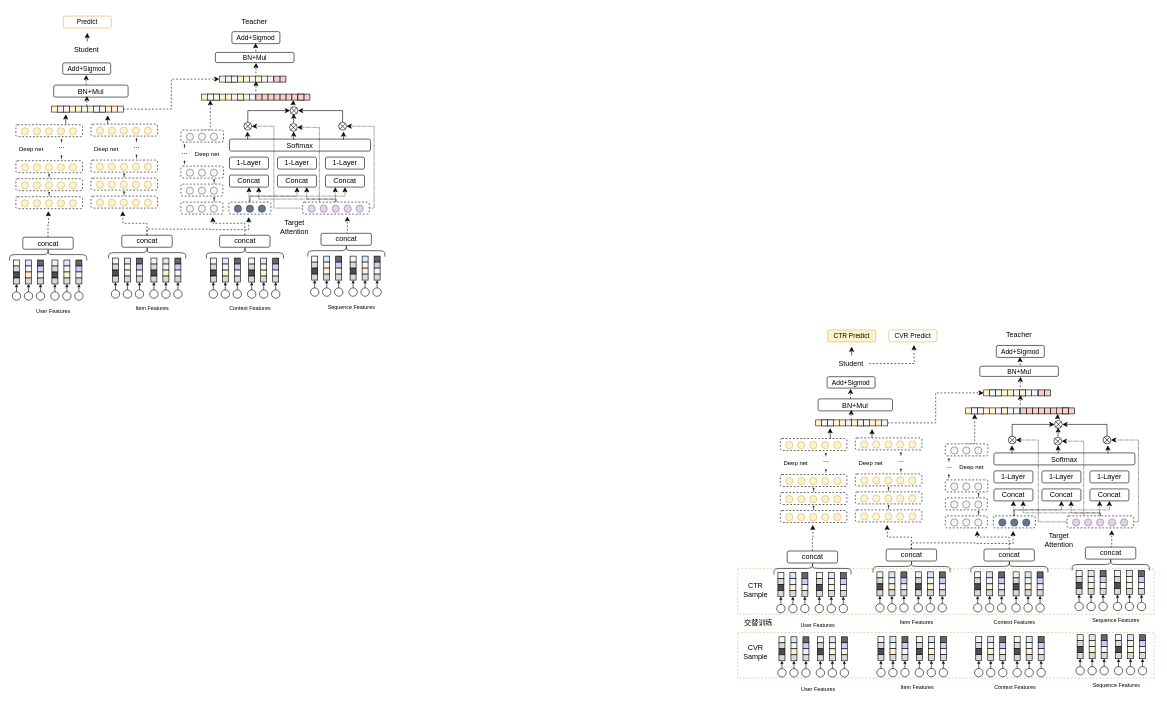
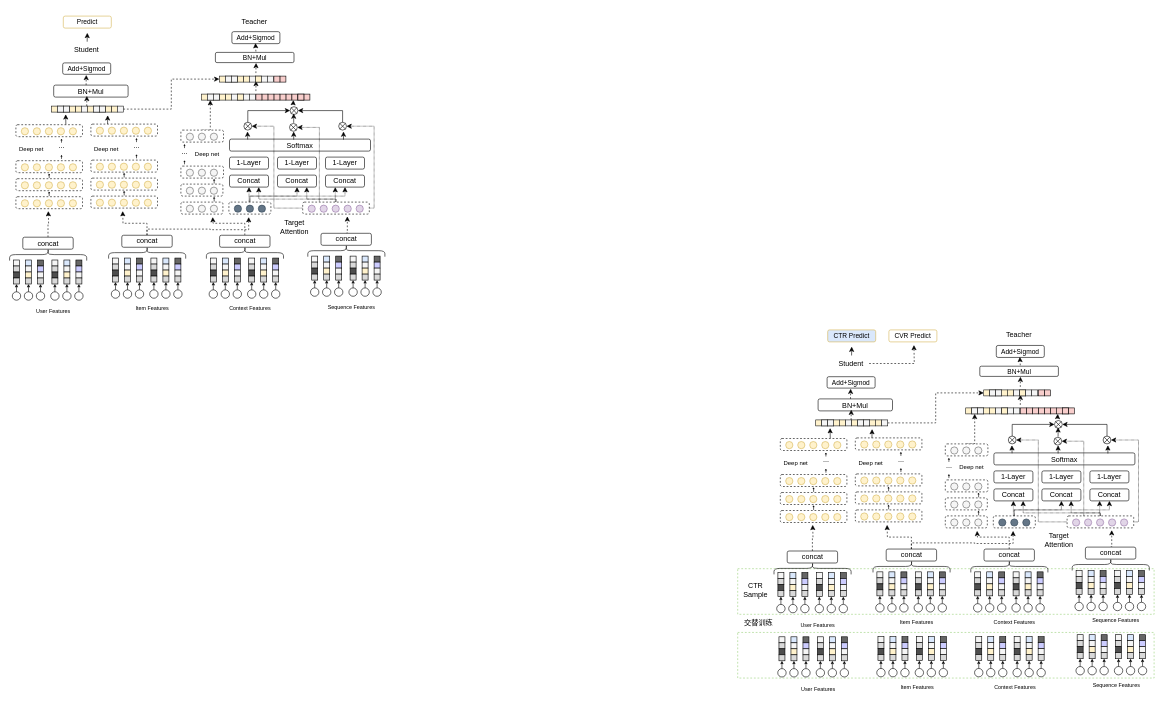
- <mxCell id="694" value="&lt;font style=&quot;font-size: 11px;&quot;&gt;CTR Predict&lt;/font&gt;" style="rounded=1;whiteSpace=wrap;html=1;labelBorderColor=none;strokeColor=#d6b656;fontSize=12;fillColor=#fff2cc;" vertex="1" parent="1"><mxGeometry x="1379" y="549" width="80" height="20" as="geometry" /></mxCell>
+ <mxCell id="694" value="&lt;font style=&quot;font-size: 11px;&quot;&gt;CTR Predict&lt;/font&gt;" style="rounded=1;whiteSpace=wrap;html=1;labelBorderColor=none;strokeColor=#d6b656;fontSize=12;fillColor=#dae8fc;" vertex="1" parent="1"><mxGeometry x="1379" y="549" width="80" height="20" as="geometry" /></mxCell>
- <mxCell id="878" value="CVR&lt;br&gt;Sample" style="text;html=1;strokeColor=none;fillColor=none;align=center;verticalAlign=middle;whiteSpace=wrap;rounded=0;" vertex="1" parent="1"><mxGeometry x="1229" y="1070.5" width="60" height="30" as="geometry" /></mxCell>
